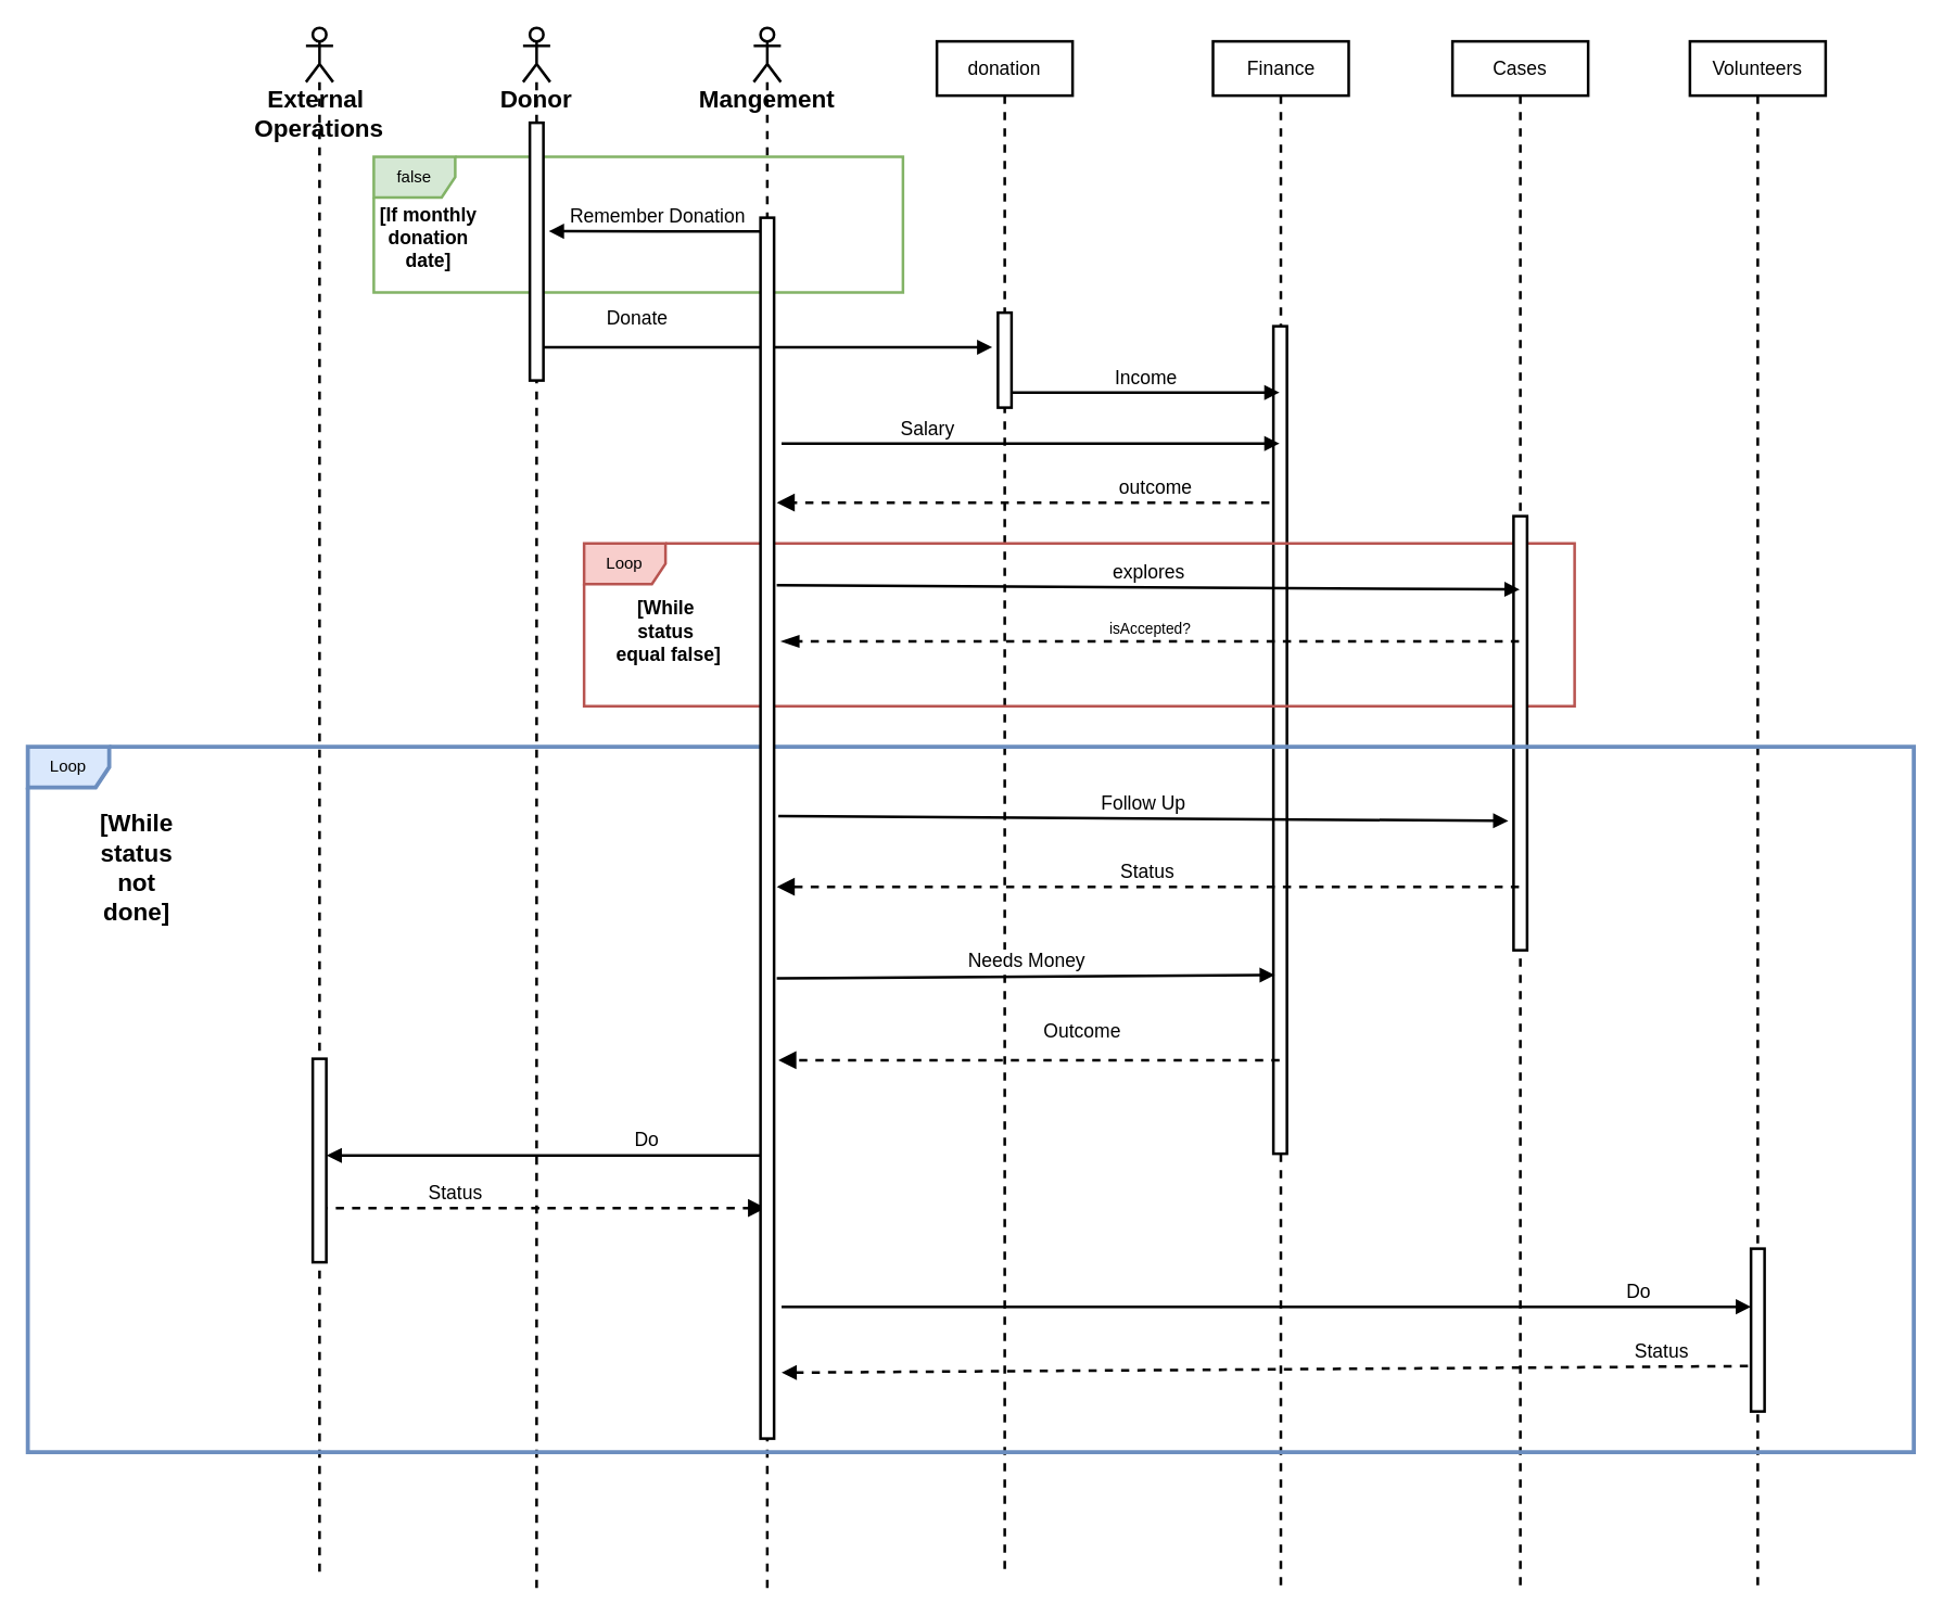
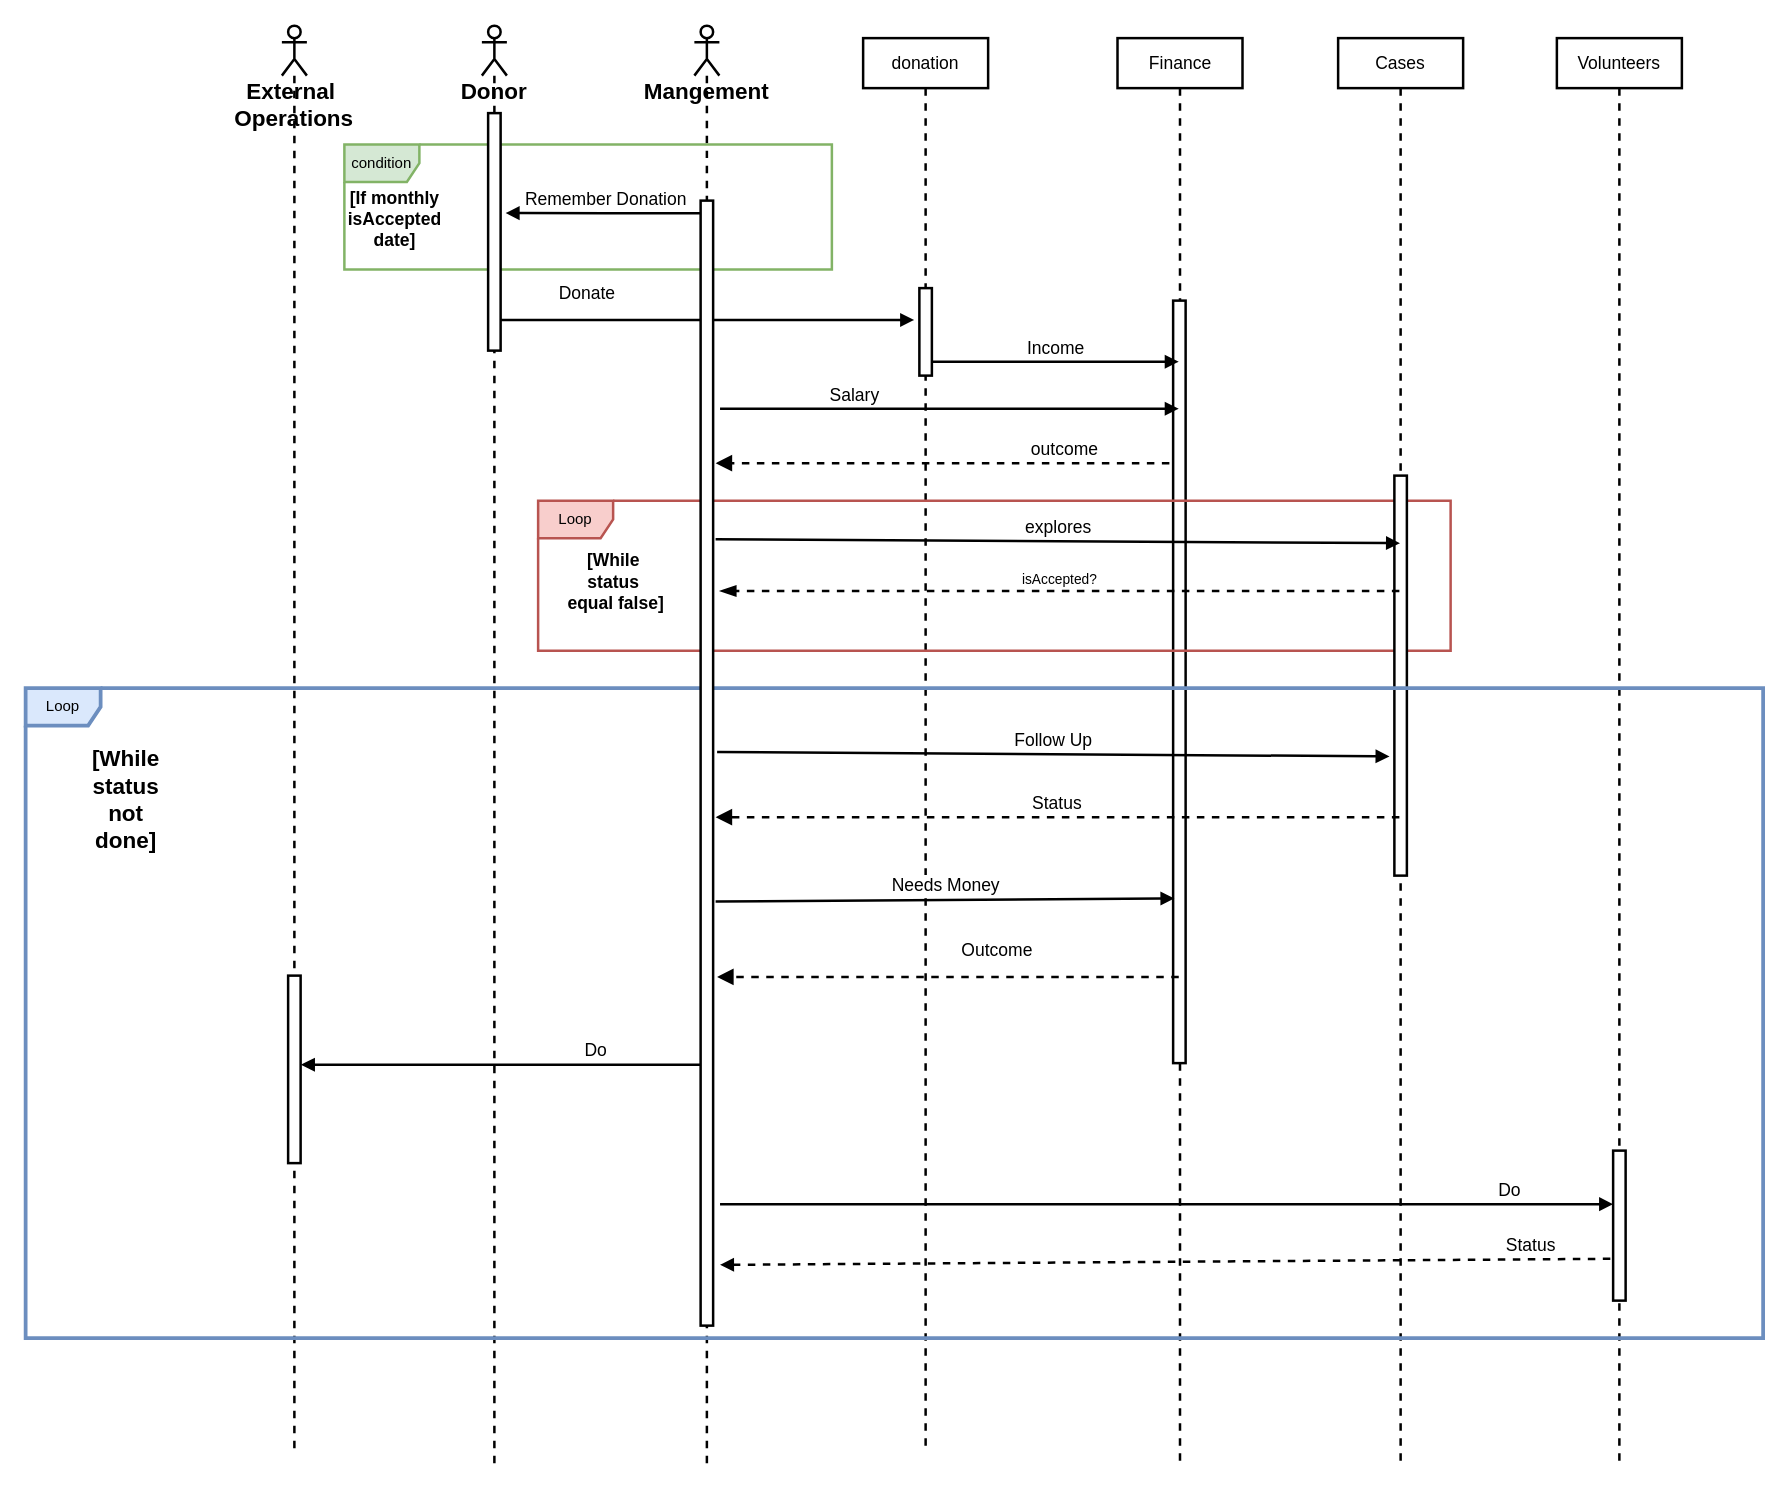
- <mxCell id="24" value="false" style="shape=umlFrame;whiteSpace=wrap;html=1;fillColor=#d5e8d4;strokeColor=#82b366;strokeWidth=2;" vertex="1" parent="1"><mxGeometry x="275" y="115" width="390" height="100" as="geometry" /></mxCell>
+ <mxCell id="24" value="condition" style="shape=umlFrame;whiteSpace=wrap;html=1;fillColor=#d5e8d4;strokeColor=#82b366;strokeWidth=2;" vertex="1" parent="1"><mxGeometry x="275" y="115" width="390" height="100" as="geometry" /></mxCell>
- <mxCell id="25" value="&lt;font style=&quot;font-size: 14px&quot;&gt;&lt;b&gt;[If monthly&lt;br&gt;donation&lt;br&gt;date]&lt;/b&gt;&lt;/font&gt;" style="text;html=1;align=center;verticalAlign=middle;resizable=0;points=[];autosize=1;strokeWidth=2;" vertex="1" parent="1"><mxGeometry x="270" y="150" width="90" height="50" as="geometry" /></mxCell>
+ <mxCell id="25" value="&lt;font style=&quot;font-size: 14px&quot;&gt;&lt;b&gt;[If monthly&lt;br&gt;isAccepted&lt;br&gt;date]&lt;/b&gt;&lt;/font&gt;" style="text;html=1;align=center;verticalAlign=middle;resizable=0;points=[];autosize=1;strokeWidth=2;" vertex="1" parent="1"><mxGeometry x="270" y="150" width="90" height="50" as="geometry" /></mxCell>
- <mxCell id="22" value="&lt;font style=&quot;font-size: 14px&quot;&gt;Status&lt;/font&gt;" style="html=1;verticalAlign=bottom;endArrow=block;dashed=1;endSize=8;strokeWidth=2;endFill=1;" edge="1" parent="1" source="20" target="9"><mxGeometry x="-0.392" relative="1" as="geometry"><mxPoint x="255" y="890" as="sourcePoint" /><mxPoint x="345" y="780" as="targetPoint" /><Array as="points"><mxPoint x="305" y="890" /><mxPoint x="465" y="890" /></Array><mxPoint as="offset" /></mxGeometry></mxCell>
